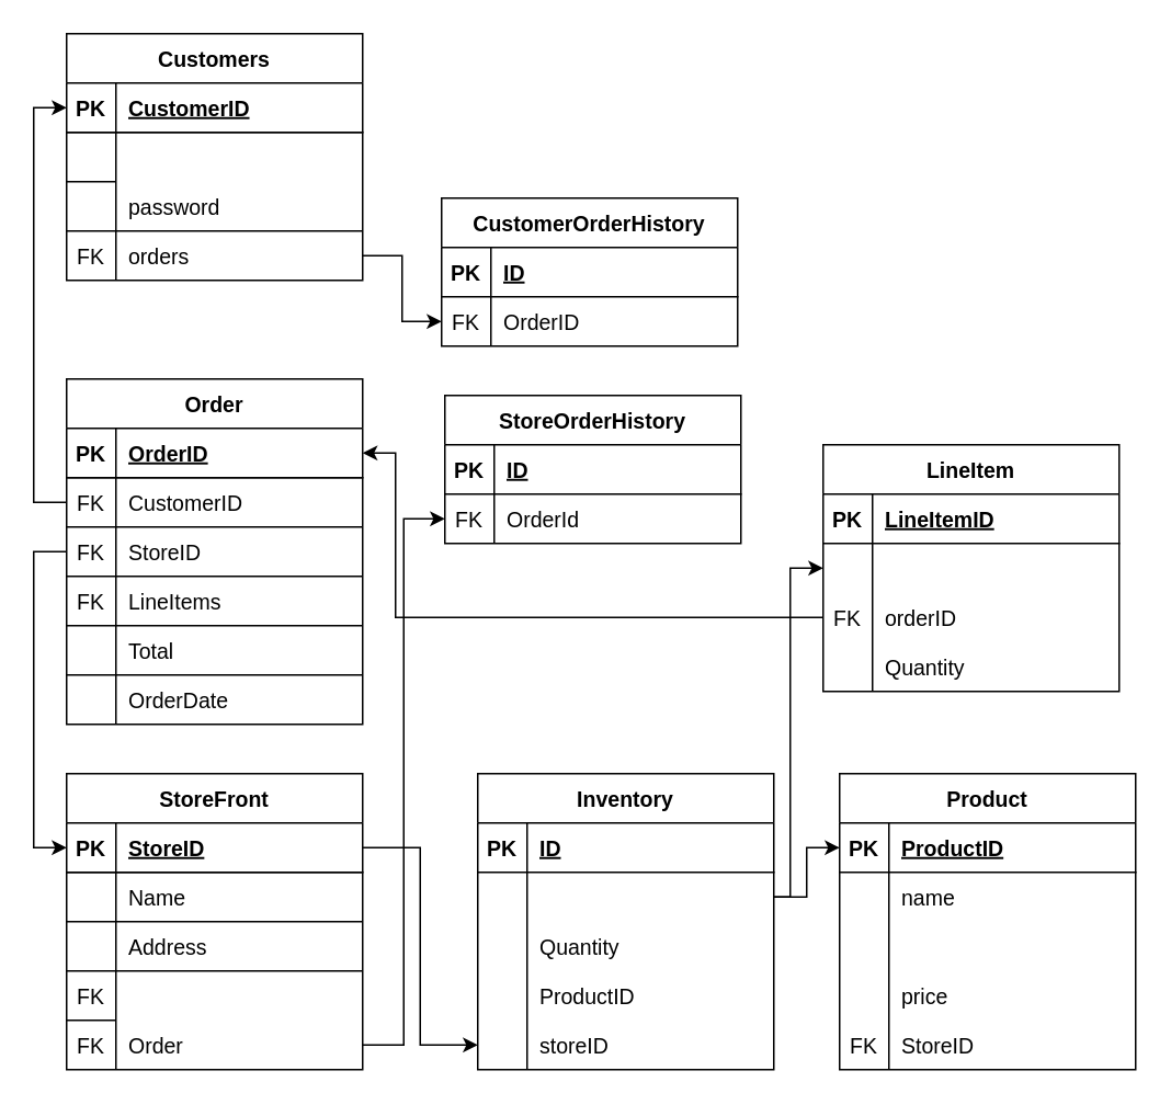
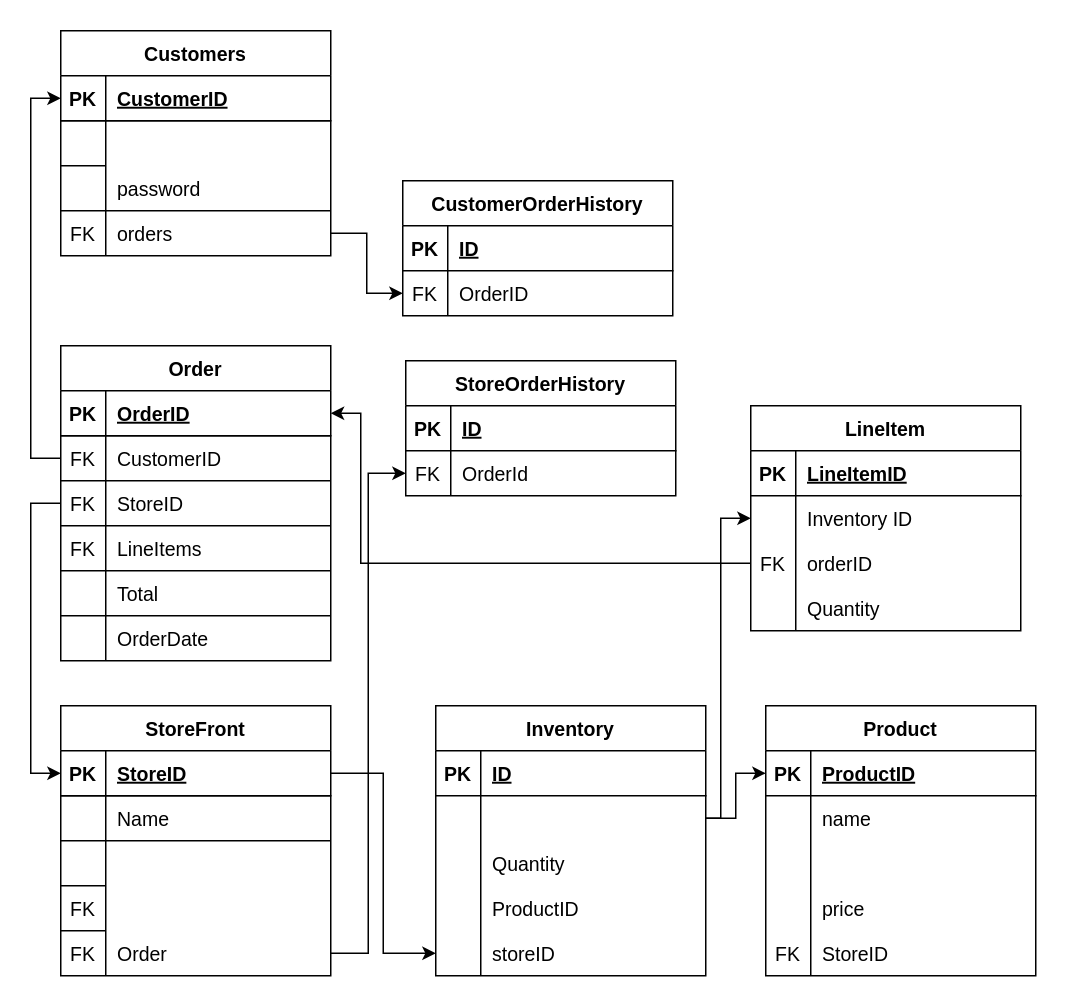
+ <mxCell id="99" value="Inventory ID" style="shape=partialRectangle;connectable=0;fillColor=none;top=0;left=0;bottom=0;right=0;align=left;spacingLeft=6;overflow=hidden;fontSize=13;" vertex="1" parent="97"><mxGeometry x="30" width="150" height="30" as="geometry"><mxRectangle width="150" height="30" as="alternateBounds" /></mxGeometry></mxCell>
- <mxCell id="43" value="Address" style="shape=partialRectangle;connectable=0;fillColor=none;top=0;left=0;bottom=0;right=0;align=left;spacingLeft=6;overflow=hidden;fontSize=13;" vertex="1" parent="41"><mxGeometry x="30" width="150" height="30" as="geometry"><mxRectangle width="150" height="30" as="alternateBounds" /></mxGeometry></mxCell>
